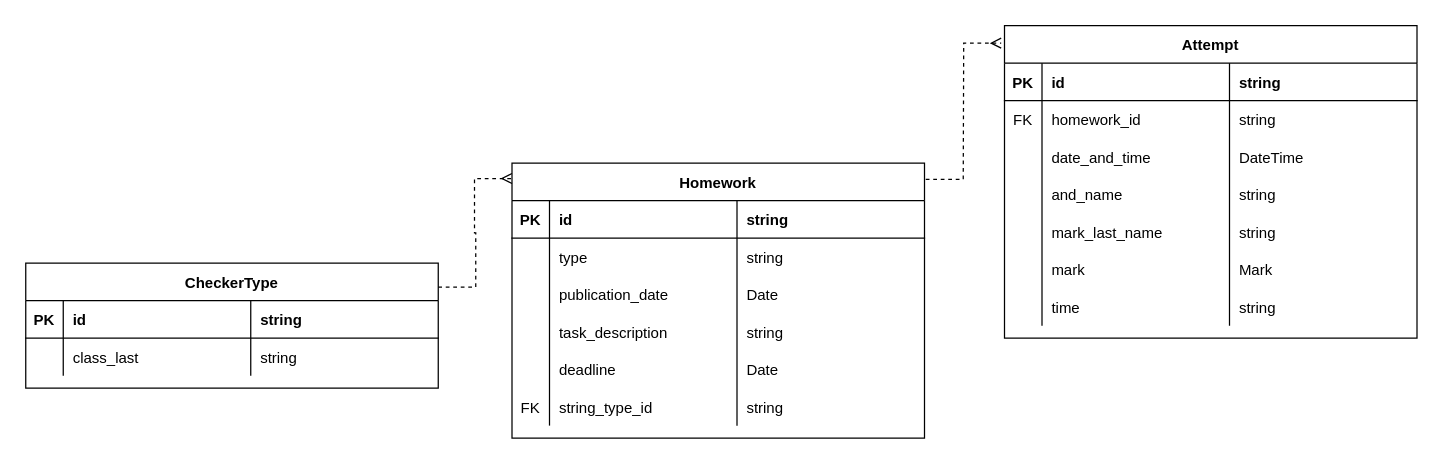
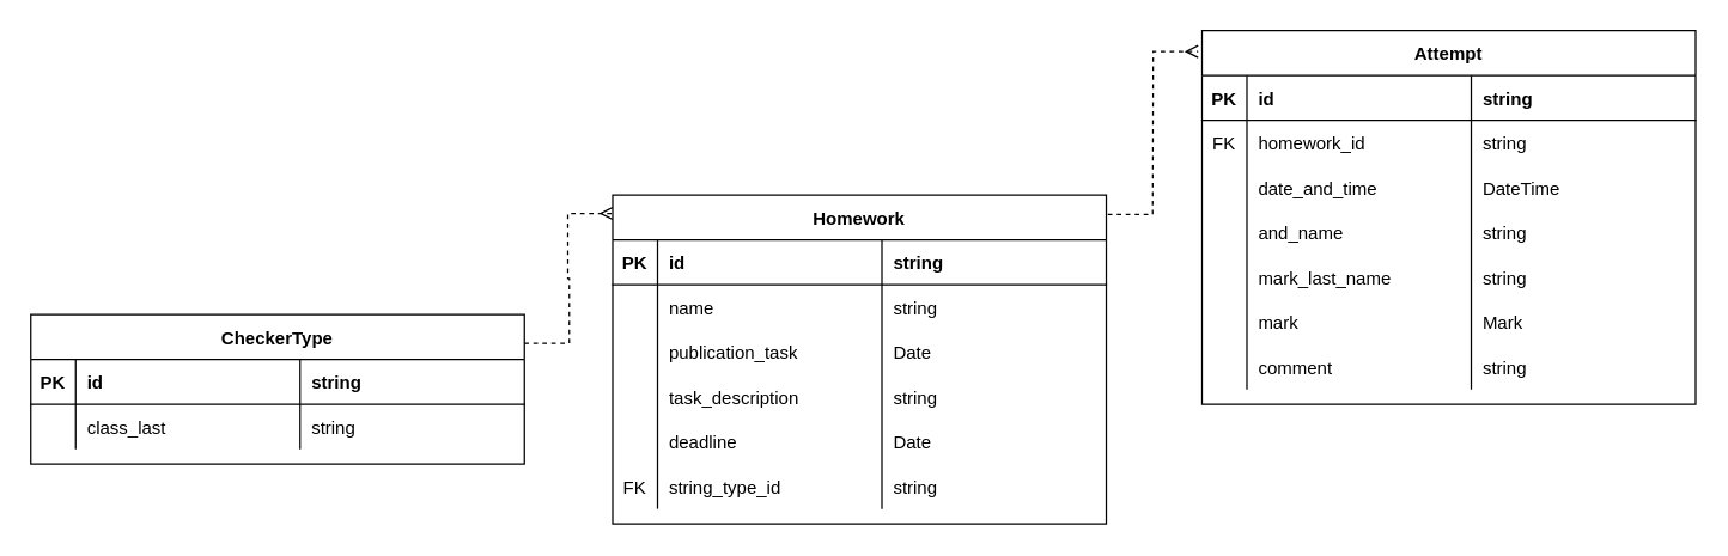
- <mxCell id="9" value="type" style="shape=partialRectangle;connectable=0;fillColor=none;top=0;left=0;bottom=0;right=0;align=left;spacingLeft=6;overflow=hidden;" vertex="1" parent="7"><mxGeometry x="30" width="150" height="30" as="geometry"><mxRectangle width="150" height="30" as="alternateBounds" /></mxGeometry></mxCell>
+ <mxCell id="9" value="name" style="shape=partialRectangle;connectable=0;fillColor=none;top=0;left=0;bottom=0;right=0;align=left;spacingLeft=6;overflow=hidden;" vertex="1" parent="7"><mxGeometry x="30" width="150" height="30" as="geometry"><mxRectangle width="150" height="30" as="alternateBounds" /></mxGeometry></mxCell>
- <mxCell id="13" value="publication_date" style="shape=partialRectangle;connectable=0;fillColor=none;top=0;left=0;bottom=0;right=0;align=left;spacingLeft=6;overflow=hidden;" vertex="1" parent="11"><mxGeometry x="30" width="150" height="30" as="geometry"><mxRectangle width="150" height="30" as="alternateBounds" /></mxGeometry></mxCell>
+ <mxCell id="13" value="publication_task" style="shape=partialRectangle;connectable=0;fillColor=none;top=0;left=0;bottom=0;right=0;align=left;spacingLeft=6;overflow=hidden;" vertex="1" parent="11"><mxGeometry x="30" width="150" height="30" as="geometry"><mxRectangle width="150" height="30" as="alternateBounds" /></mxGeometry></mxCell>
- <mxCell id="54" value="time" style="shape=partialRectangle;connectable=0;fillColor=none;top=0;left=0;bottom=0;right=0;align=left;spacingLeft=6;overflow=hidden;" vertex="1" parent="52"><mxGeometry x="30" width="150" height="30" as="geometry"><mxRectangle width="150" height="30" as="alternateBounds" /></mxGeometry></mxCell>
+ <mxCell id="54" value="comment" style="shape=partialRectangle;connectable=0;fillColor=none;top=0;left=0;bottom=0;right=0;align=left;spacingLeft=6;overflow=hidden;" vertex="1" parent="52"><mxGeometry x="30" width="150" height="30" as="geometry"><mxRectangle width="150" height="30" as="alternateBounds" /></mxGeometry></mxCell>
